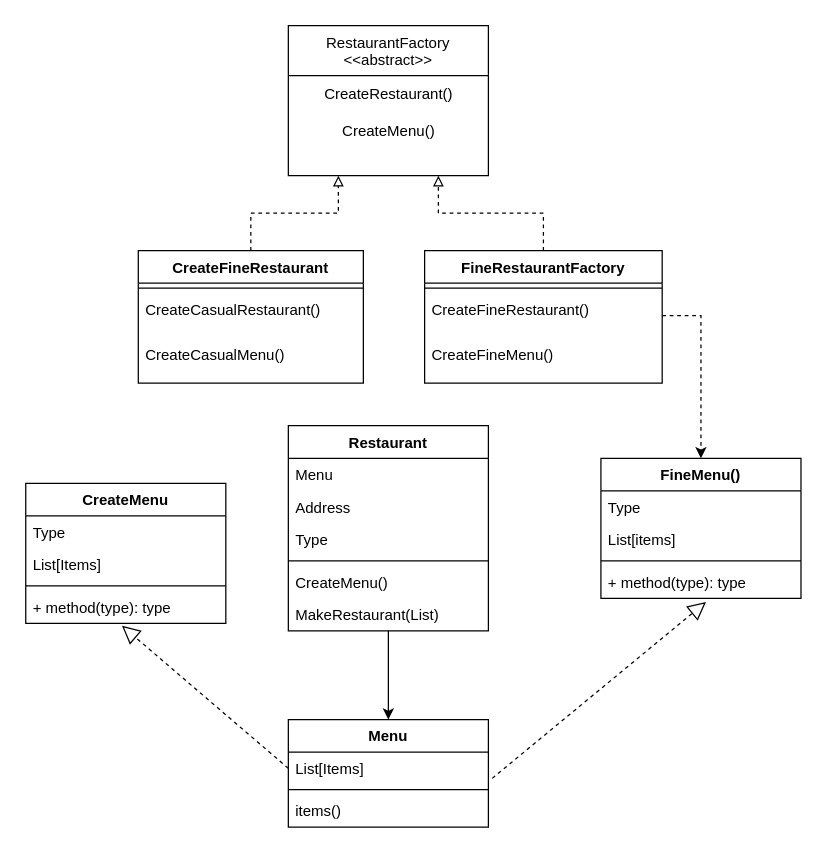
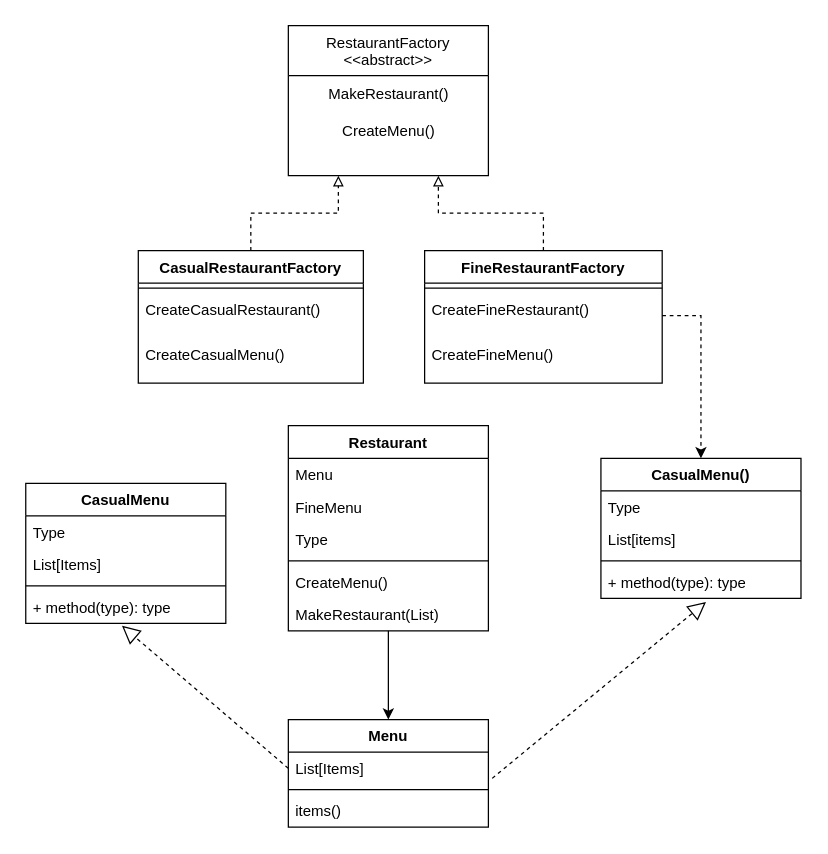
- <mxCell id="3" value="CreateRestaurant()" style="text;html=1;align=center;verticalAlign=middle;resizable=0;points=[];autosize=1;strokeColor=none;fillColor=none;" vertex="1" parent="2"><mxGeometry y="40" width="160" height="30" as="geometry" /></mxCell>
+ <mxCell id="3" value="MakeRestaurant()" style="text;html=1;align=center;verticalAlign=middle;resizable=0;points=[];autosize=1;strokeColor=none;fillColor=none;" vertex="1" parent="2"><mxGeometry y="40" width="160" height="30" as="geometry" /></mxCell>
- <mxCell id="5" value="CreateFineRestaurant&lt;div&gt;&lt;br&gt;&lt;/div&gt;" style="swimlane;fontStyle=1;align=center;verticalAlign=top;childLayout=stackLayout;horizontal=1;startSize=26;horizontalStack=0;resizeParent=1;resizeParentMax=0;resizeLast=0;collapsible=1;marginBottom=0;whiteSpace=wrap;html=1;" vertex="1" parent="1"><mxGeometry x="110" y="200" width="180" height="106" as="geometry" /></mxCell>
+ <mxCell id="5" value="CasualRestaurantFactory&lt;div&gt;&lt;br&gt;&lt;/div&gt;" style="swimlane;fontStyle=1;align=center;verticalAlign=top;childLayout=stackLayout;horizontal=1;startSize=26;horizontalStack=0;resizeParent=1;resizeParentMax=0;resizeLast=0;collapsible=1;marginBottom=0;whiteSpace=wrap;html=1;" vertex="1" parent="1"><mxGeometry x="110" y="200" width="180" height="106" as="geometry" /></mxCell>
- <mxCell id="32" value="FineMenu()" style="swimlane;fontStyle=1;align=center;verticalAlign=top;childLayout=stackLayout;horizontal=1;startSize=26;horizontalStack=0;resizeParent=1;resizeParentMax=0;resizeLast=0;collapsible=1;marginBottom=0;whiteSpace=wrap;html=1;" vertex="1" parent="1"><mxGeometry x="480" y="366" width="160" height="112" as="geometry" /></mxCell>
+ <mxCell id="32" value="CasualMenu()" style="swimlane;fontStyle=1;align=center;verticalAlign=top;childLayout=stackLayout;horizontal=1;startSize=26;horizontalStack=0;resizeParent=1;resizeParentMax=0;resizeLast=0;collapsible=1;marginBottom=0;whiteSpace=wrap;html=1;" vertex="1" parent="1"><mxGeometry x="480" y="366" width="160" height="112" as="geometry" /></mxCell>
- <mxCell id="27" value="CreateMenu" style="swimlane;fontStyle=1;align=center;verticalAlign=top;childLayout=stackLayout;horizontal=1;startSize=26;horizontalStack=0;resizeParent=1;resizeParentMax=0;resizeLast=0;collapsible=1;marginBottom=0;whiteSpace=wrap;html=1;" vertex="1" parent="1"><mxGeometry y="386" width="160" height="112" as="geometry" x="20" /></mxCell>
+ <mxCell id="27" value="CasualMenu" style="swimlane;fontStyle=1;align=center;verticalAlign=top;childLayout=stackLayout;horizontal=1;startSize=26;horizontalStack=0;resizeParent=1;resizeParentMax=0;resizeLast=0;collapsible=1;marginBottom=0;whiteSpace=wrap;html=1;" vertex="1" parent="1"><mxGeometry y="386" width="160" height="112" as="geometry" x="20" /></mxCell>
- <mxCell id="16" value="Address" style="text;strokeColor=none;fillColor=none;align=left;verticalAlign=top;spacingLeft=4;spacingRight=4;overflow=hidden;rotatable=0;points=[[0,0.5],[1,0.5]];portConstraint=eastwest;whiteSpace=wrap;html=1;" vertex="1" parent="14"><mxGeometry y="52" width="160" height="26" as="geometry" /></mxCell>
+ <mxCell id="16" value="FineMenu" style="text;strokeColor=none;fillColor=none;align=left;verticalAlign=top;spacingLeft=4;spacingRight=4;overflow=hidden;rotatable=0;points=[[0,0.5],[1,0.5]];portConstraint=eastwest;whiteSpace=wrap;html=1;" vertex="1" parent="14"><mxGeometry y="52" width="160" height="26" as="geometry" /></mxCell>
